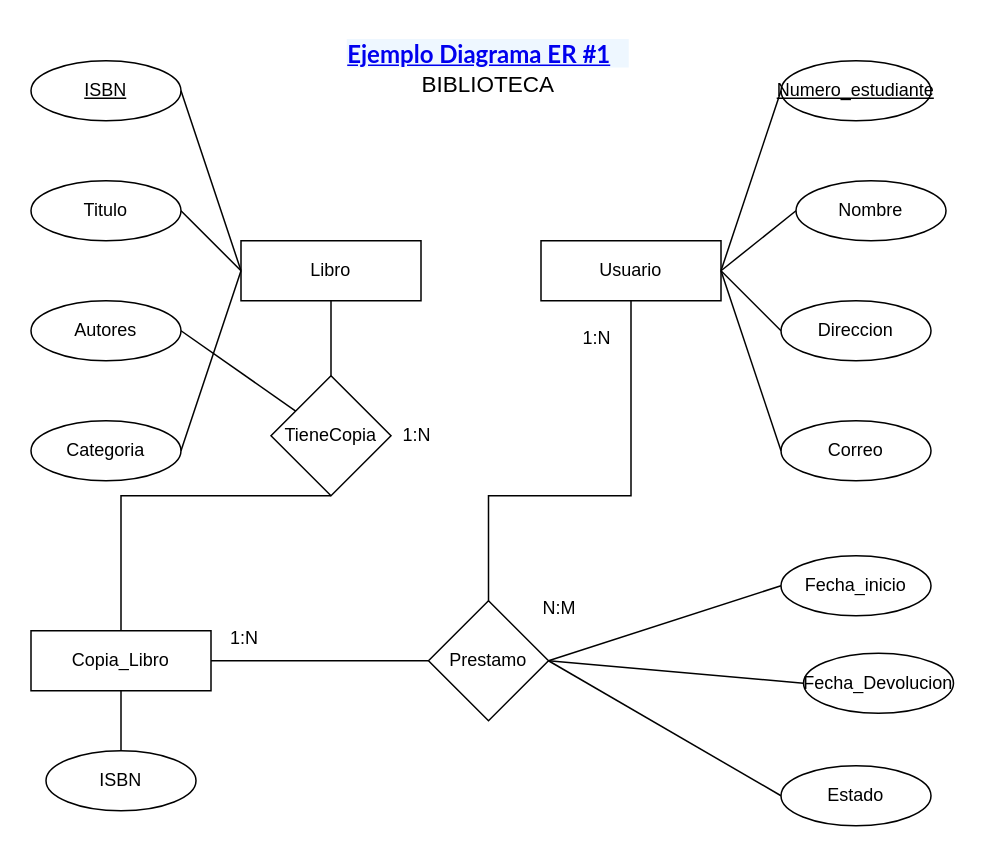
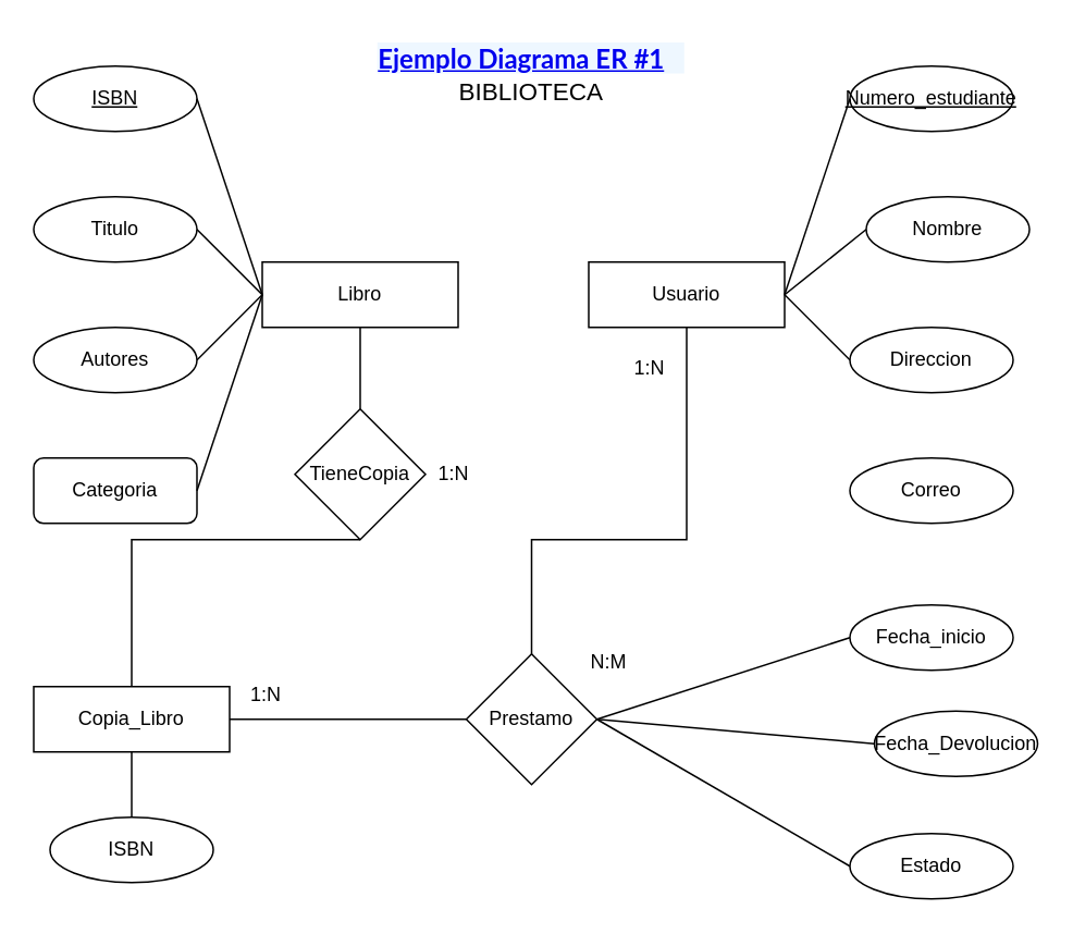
- <mxCell id="19" value="" style="endArrow=none;html=1;rounded=0;entryX=0;entryY=0.5;entryDx=0;entryDy=0;exitX=1;exitY=0.5;exitDx=0;exitDy=0;" edge="1" parent="1" source="3" target="16"><mxGeometry width="50" height="50" relative="1" as="geometry"><mxPoint x="600" y="180" as="sourcePoint" /><mxPoint x="660" y="140" as="targetPoint" /></mxGeometry></mxCell>
- <mxCell id="11" value="" style="endArrow=none;html=1;rounded=0;exitX=1;exitY=0.5;exitDx=0;exitDy=0;" edge="1" parent="1" source="7" target="30"><mxGeometry width="50" height="50" relative="1" as="geometry"><mxPoint x="140" y="220" as="sourcePoint" /><mxPoint x="200" y="180" as="targetPoint" /></mxGeometry></mxCell>
+ <mxCell id="11" value="" style="endArrow=none;html=1;rounded=0;exitX=1;exitY=0.5;exitDx=0;exitDy=0;entryX=0;entryY=0.5;entryDx=0;entryDy=0;" edge="1" parent="1" source="7" target="2"><mxGeometry width="50" height="50" relative="1" as="geometry"><mxPoint x="140" y="220" as="sourcePoint" /><mxPoint x="200" y="180" as="targetPoint" /></mxGeometry></mxCell>
- <mxCell id="8" value="Categoria" style="ellipse;whiteSpace=wrap;html=1;" vertex="1" parent="1"><mxGeometry x="20" y="280" width="100" height="40" as="geometry" /></mxCell>
+ <mxCell id="8" value="Categoria" style="whiteSpace=wrap;html=1;rounded=1;" vertex="1" parent="1"><mxGeometry x="20" y="280" width="100" height="40" as="geometry" /></mxCell>
